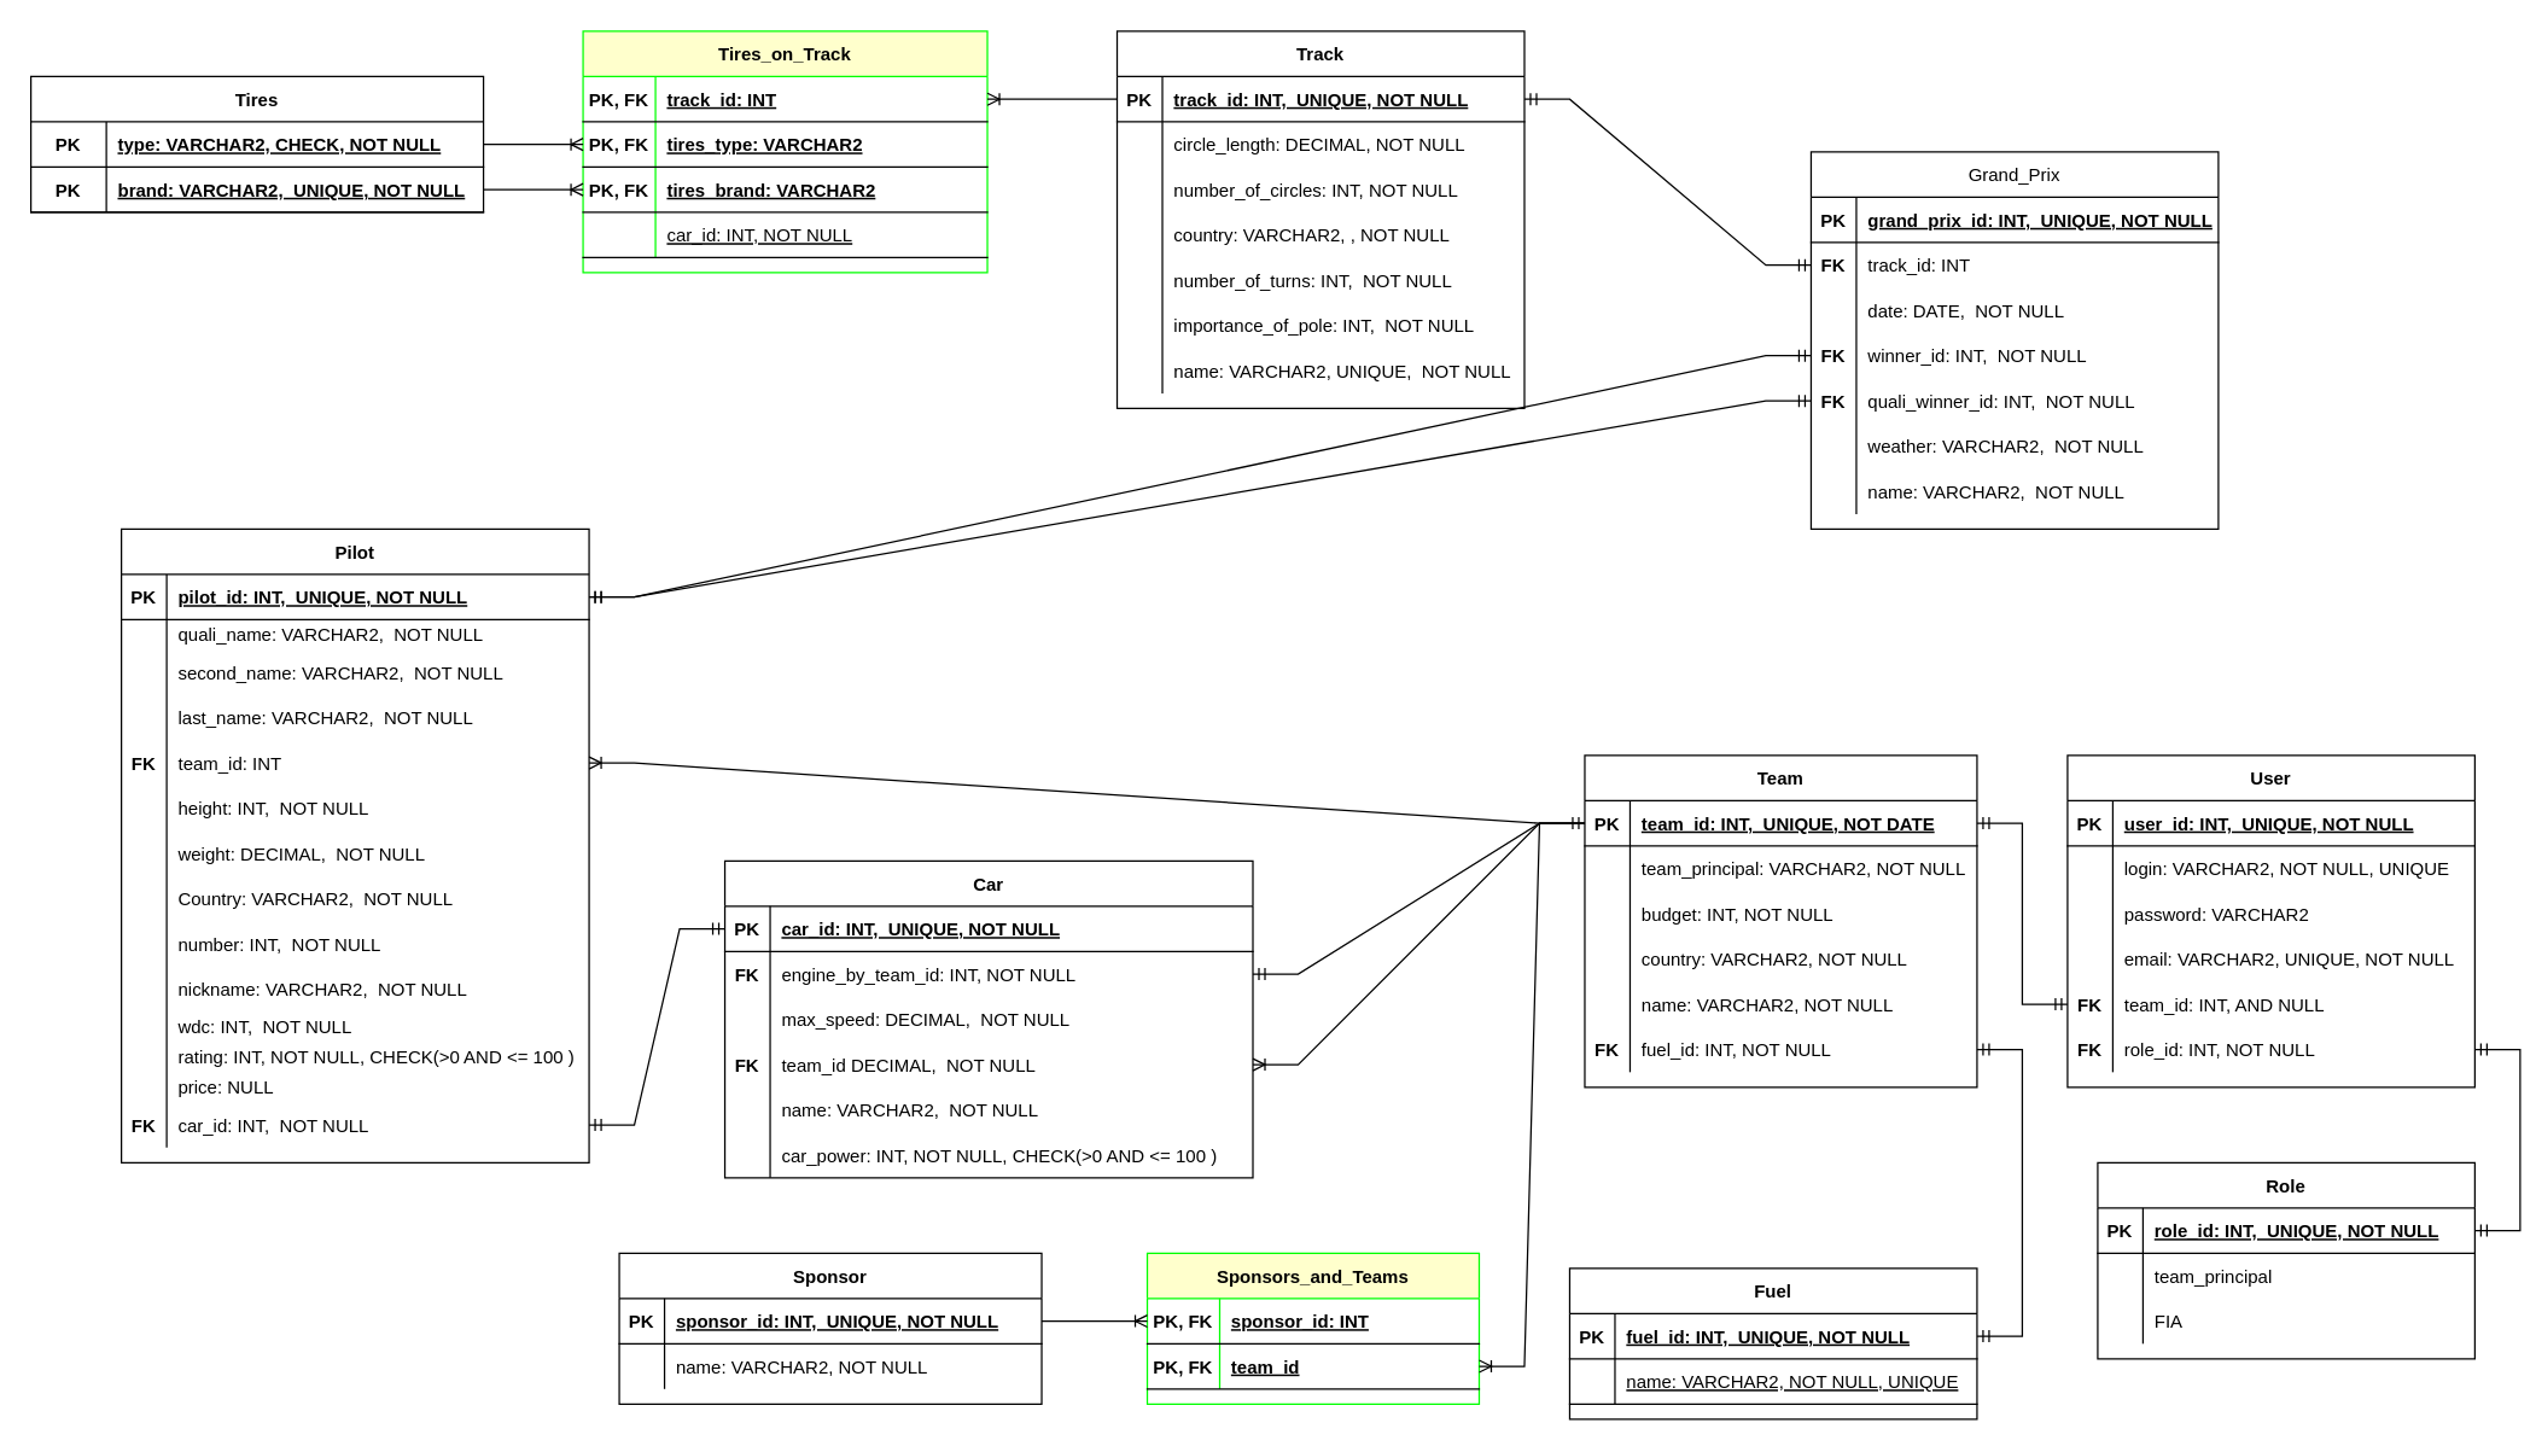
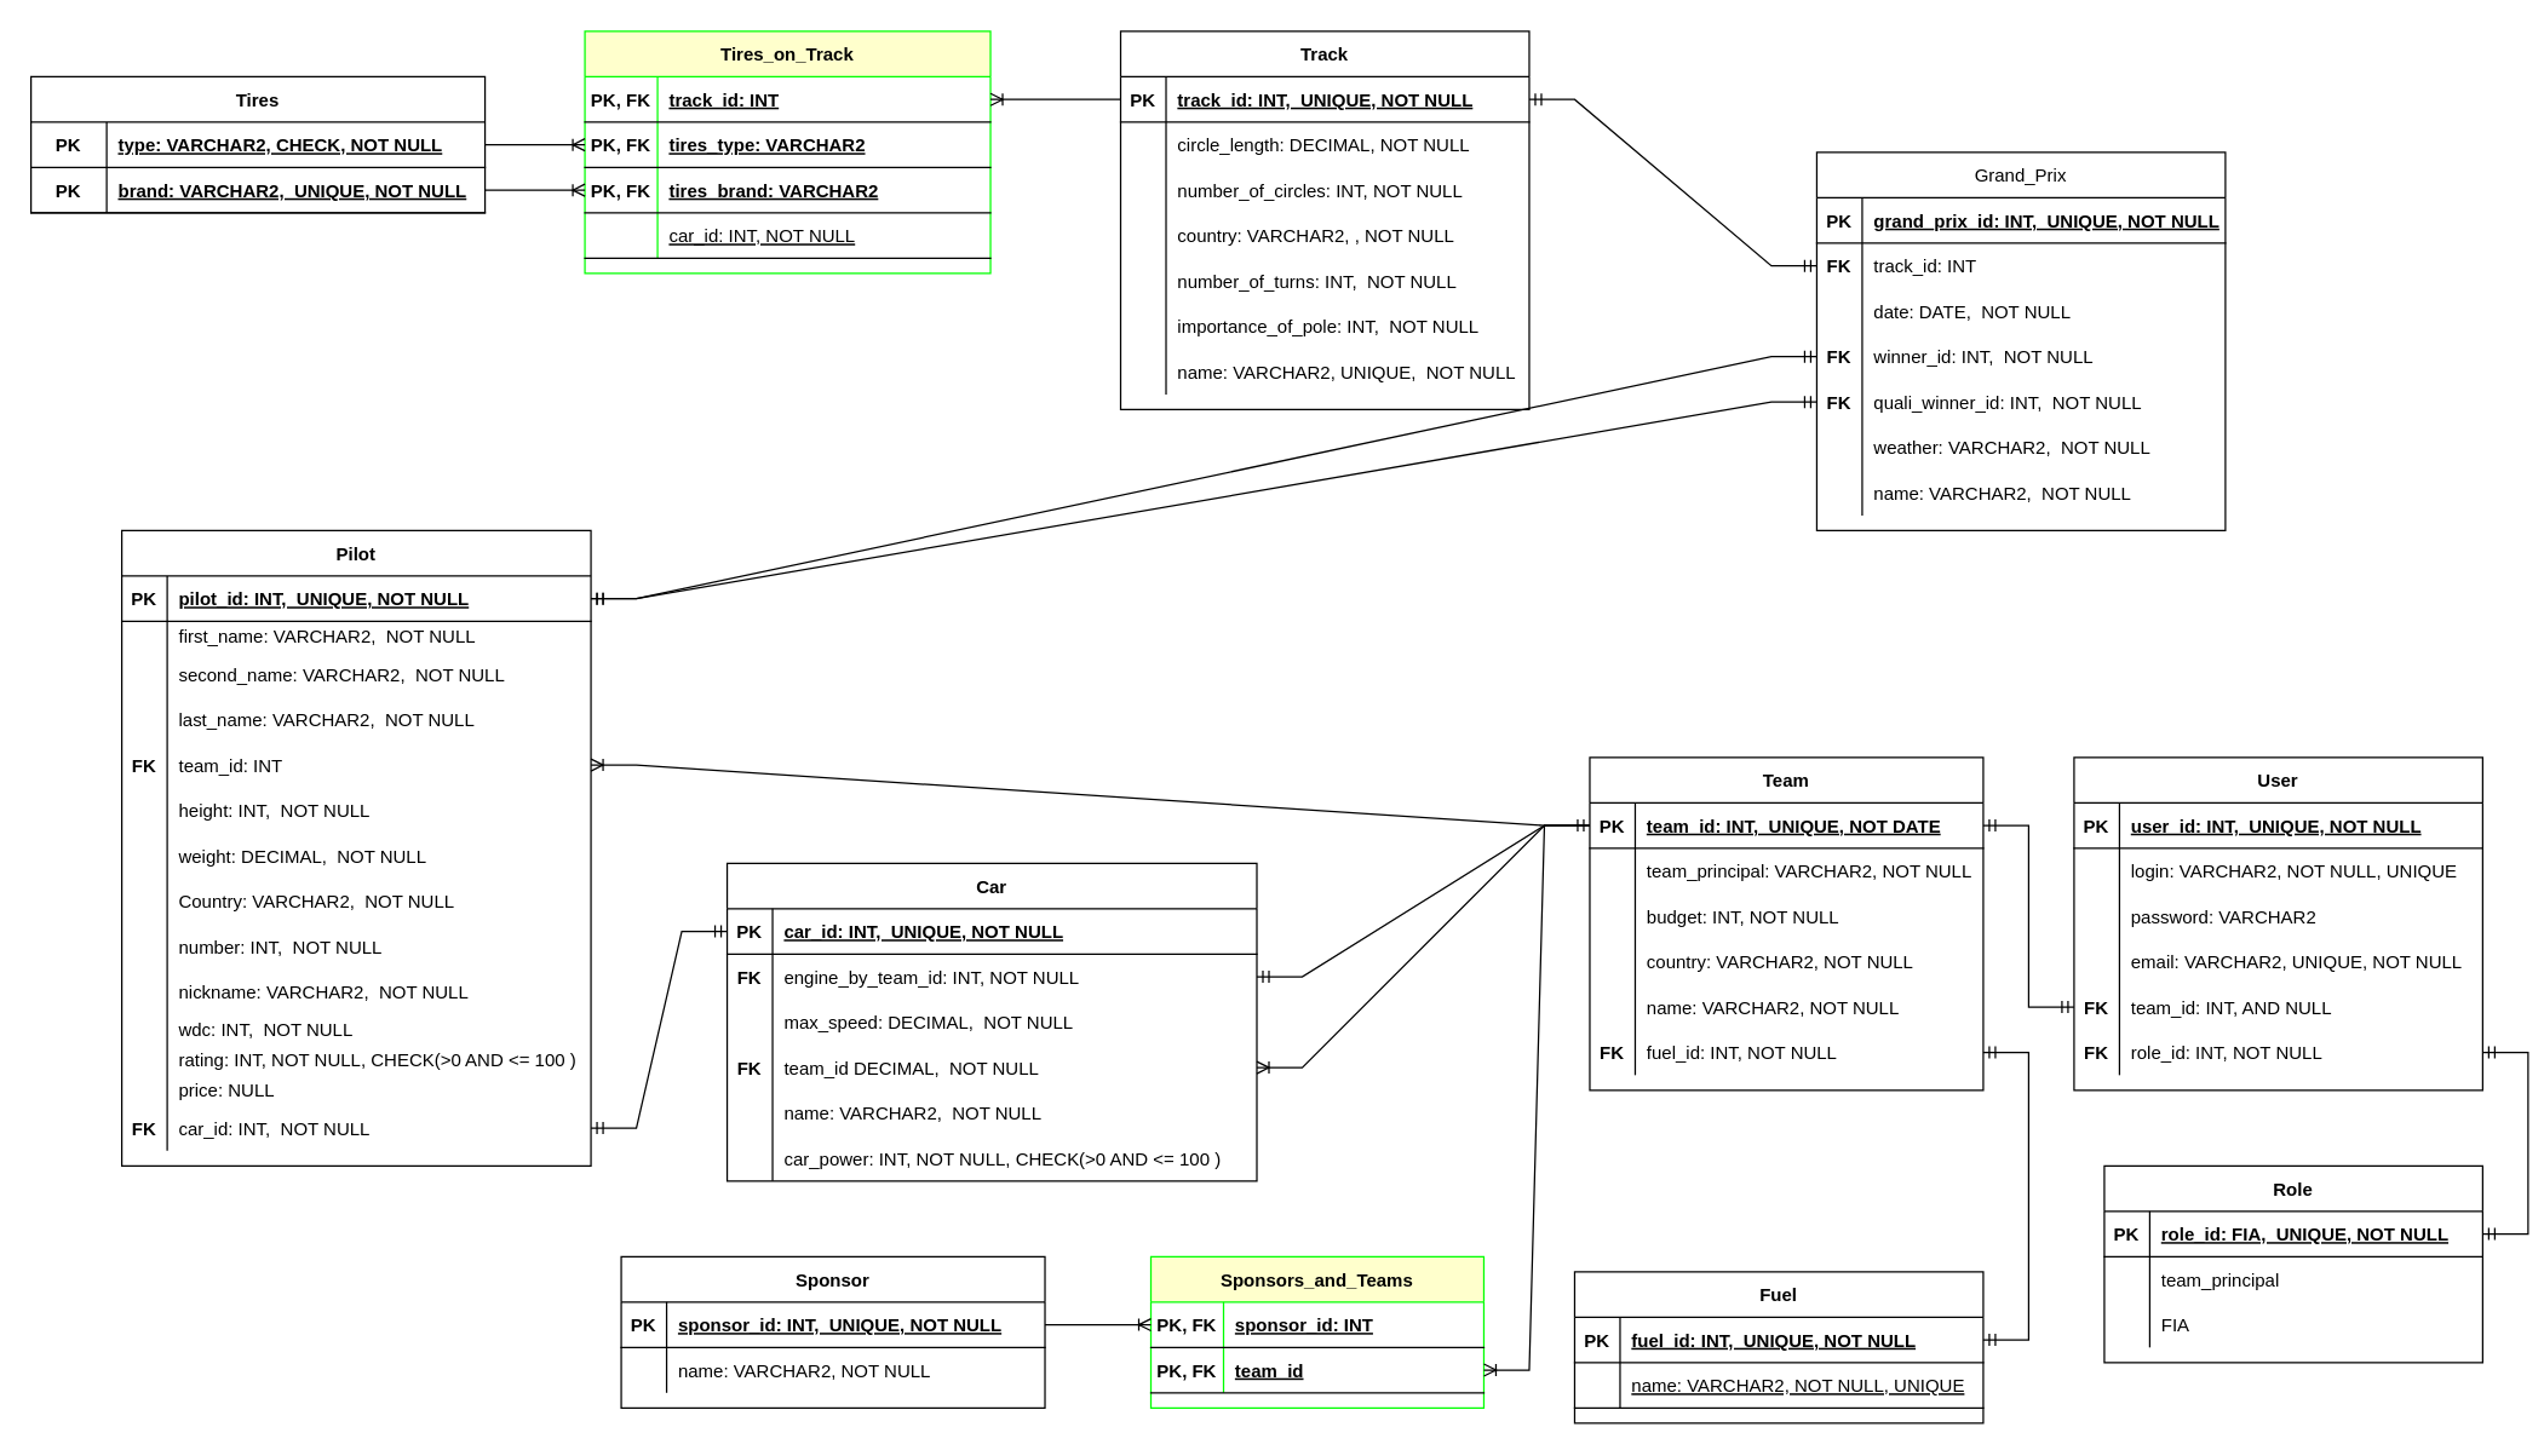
- <mxCell id="104" value="quali_name: VARCHAR2,  NOT NULL" style="shape=partialRectangle;connectable=0;fillColor=none;top=0;left=0;bottom=0;right=0;align=left;spacingLeft=6;overflow=hidden;" parent="102" vertex="1"><mxGeometry x="30" width="280" height="20" as="geometry"><mxRectangle width="280" height="20" as="alternateBounds" /></mxGeometry></mxCell>
+ <mxCell id="104" value="first_name: VARCHAR2,  NOT NULL" style="shape=partialRectangle;connectable=0;fillColor=none;top=0;left=0;bottom=0;right=0;align=left;spacingLeft=6;overflow=hidden;" parent="102" vertex="1"><mxGeometry x="30" width="280" height="20" as="geometry"><mxRectangle width="280" height="20" as="alternateBounds" /></mxGeometry></mxCell>
- <mxCell id="191" value="role_id: INT,  UNIQUE, NOT NULL" style="shape=partialRectangle;connectable=0;fillColor=none;top=0;left=0;bottom=0;right=0;align=left;spacingLeft=6;fontStyle=5;overflow=hidden;" parent="189" vertex="1"><mxGeometry x="30" width="220" height="30" as="geometry"><mxRectangle width="220" height="30" as="alternateBounds" /></mxGeometry></mxCell>
+ <mxCell id="191" value="role_id: FIA,  UNIQUE, NOT NULL" style="shape=partialRectangle;connectable=0;fillColor=none;top=0;left=0;bottom=0;right=0;align=left;spacingLeft=6;fontStyle=5;overflow=hidden;" parent="189" vertex="1"><mxGeometry x="30" width="220" height="30" as="geometry"><mxRectangle width="220" height="30" as="alternateBounds" /></mxGeometry></mxCell>
